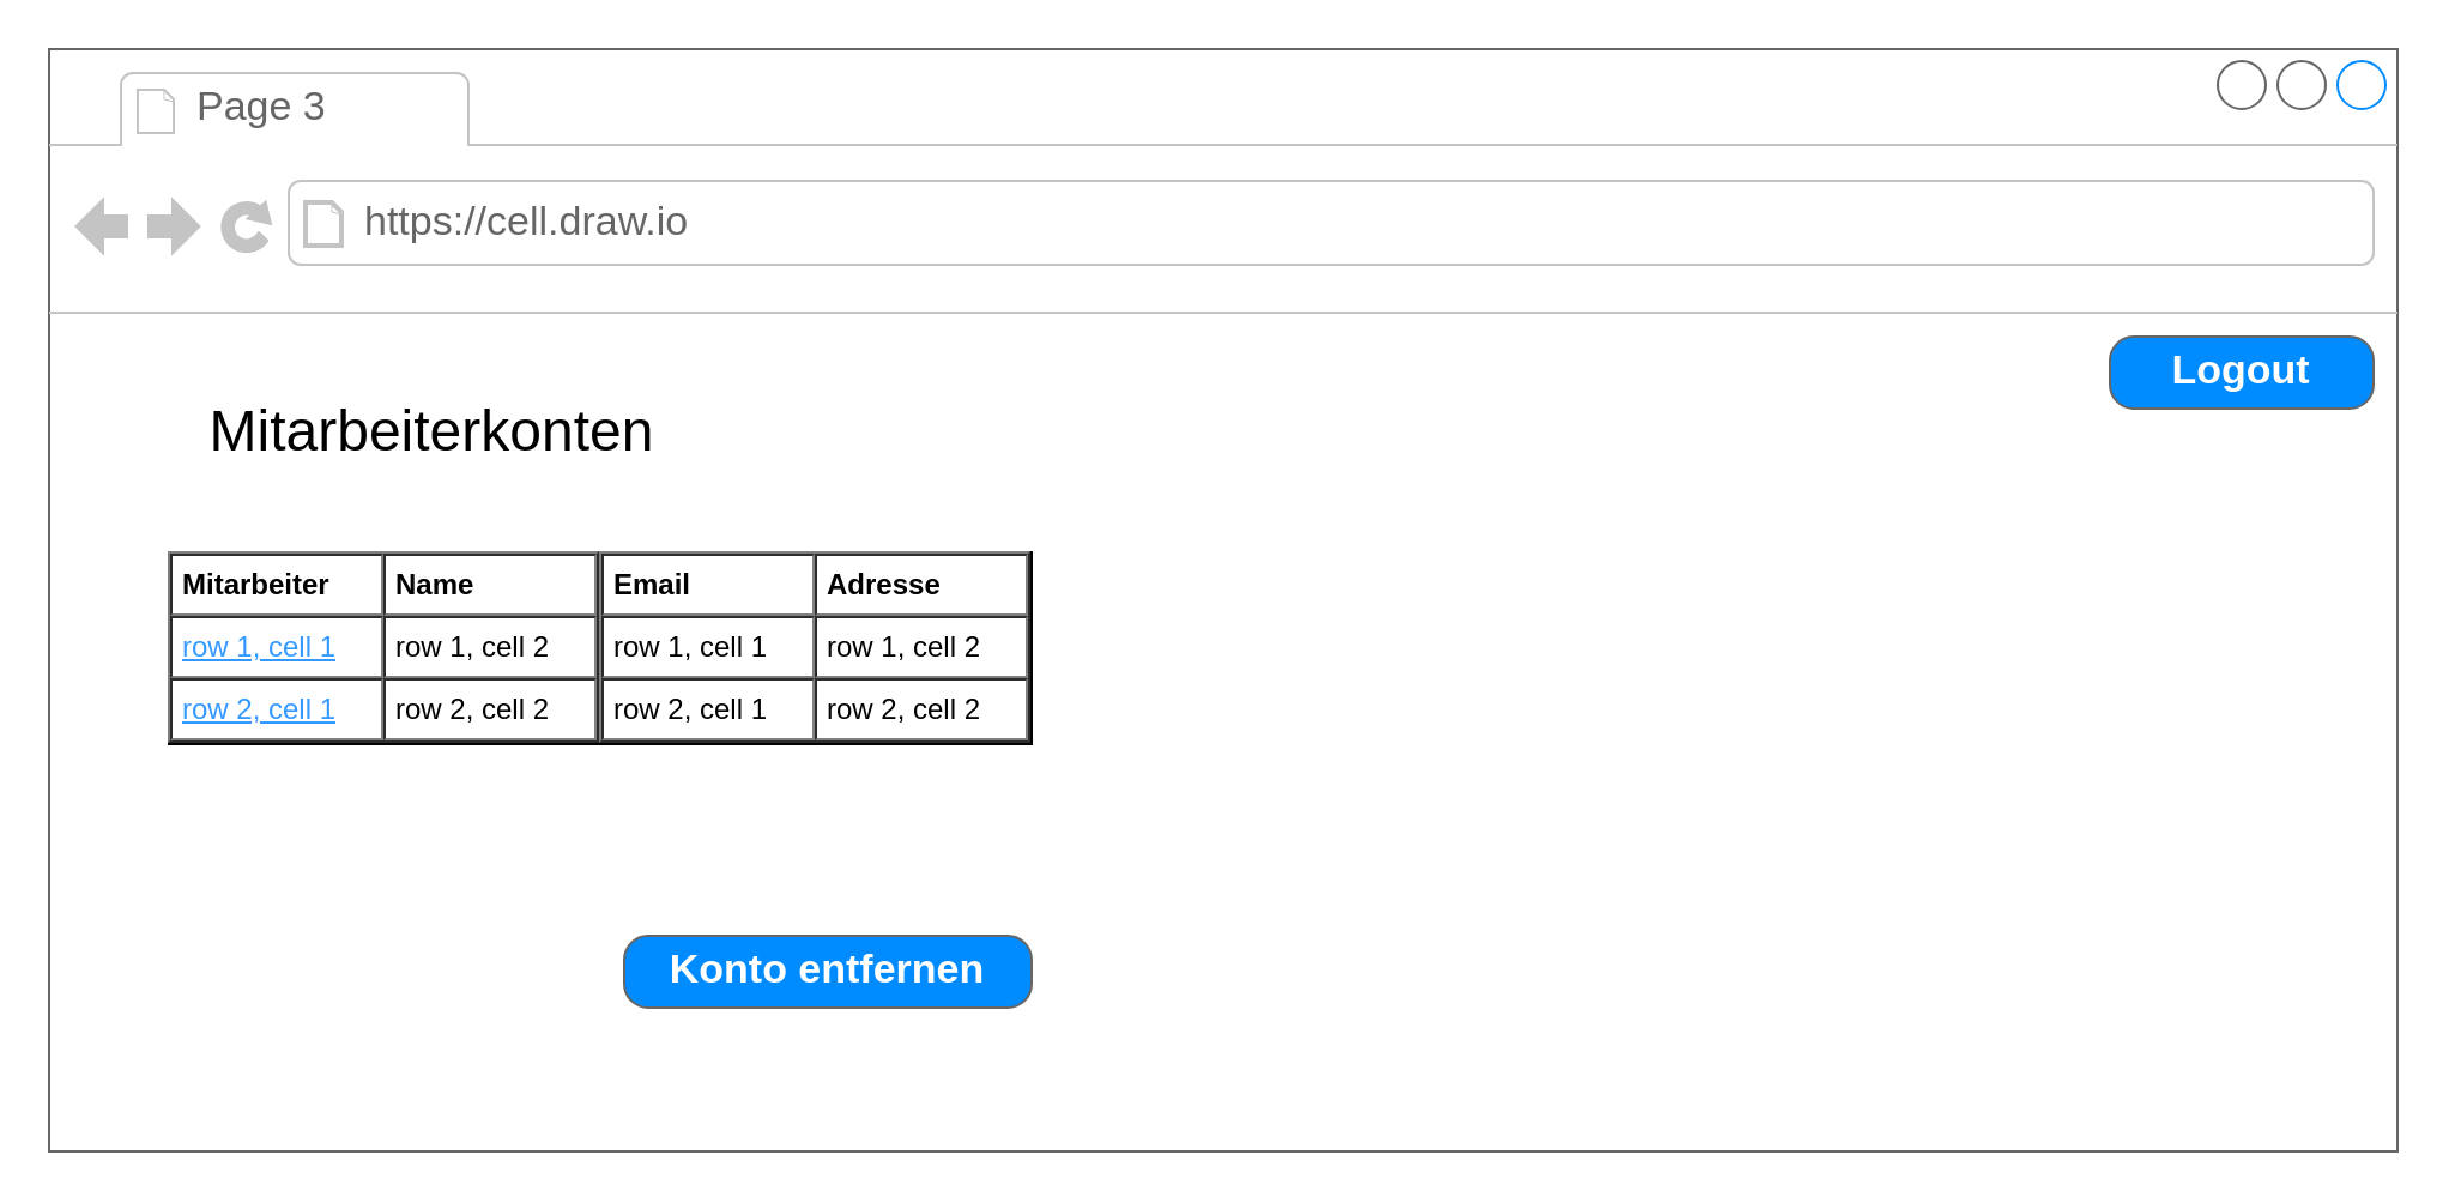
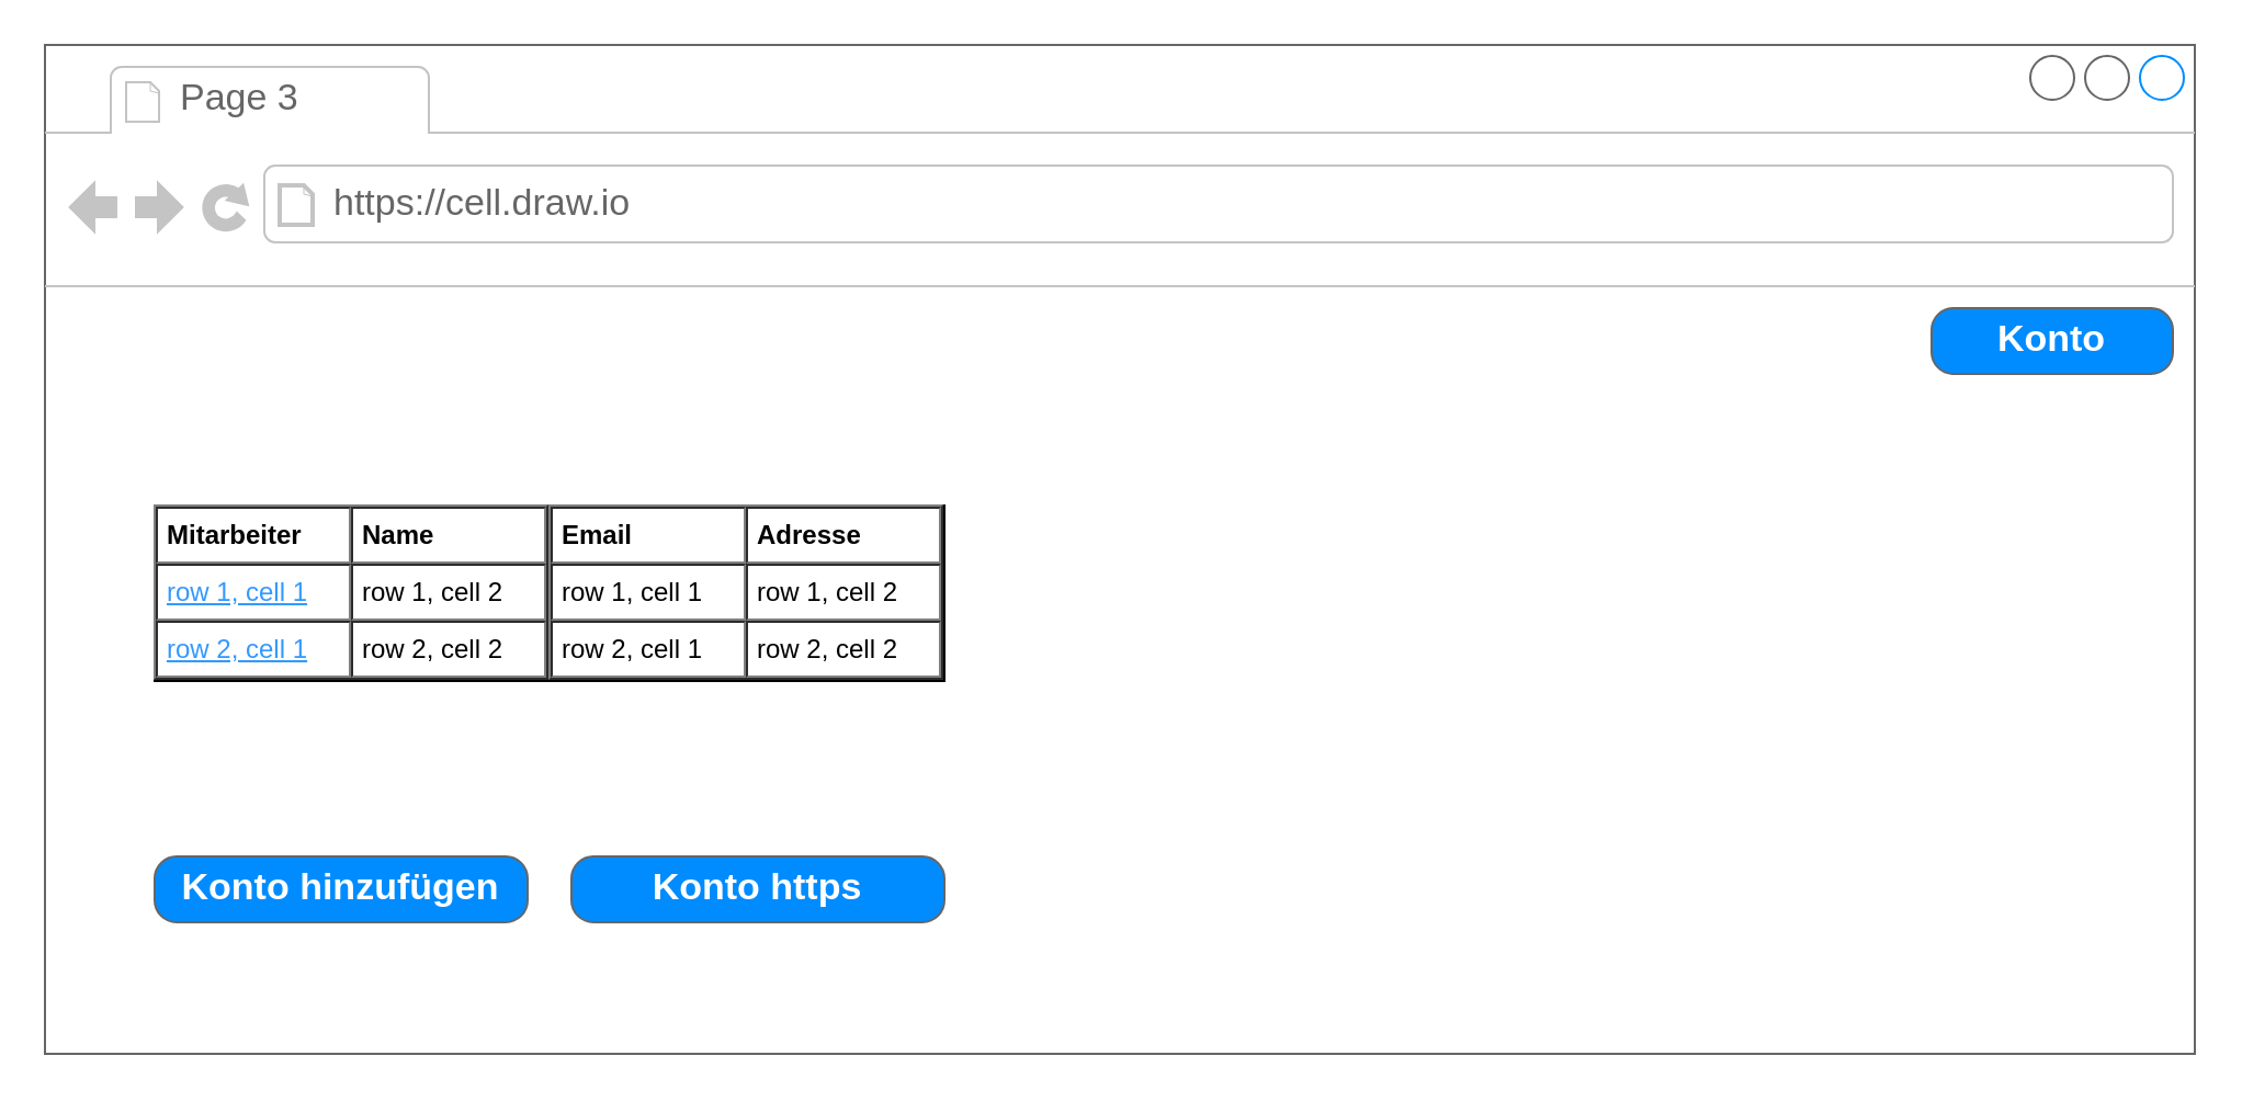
- <mxCell id="5" value="Logout" style="strokeWidth=1;shadow=0;dashed=0;align=center;html=1;shape=mxgraph.mockup.buttons.button;strokeColor=#666666;fontColor=#ffffff;mainText=;buttonStyle=round;fontSize=17;fontStyle=1;fillColor=#008cff;whiteSpace=wrap;" vertex="1" parent="2"><mxGeometry x="860" y="120" width="110" height="30" as="geometry" /></mxCell>
+ <mxCell id="5" value="Konto" style="strokeWidth=1;shadow=0;dashed=0;align=center;html=1;shape=mxgraph.mockup.buttons.button;strokeColor=#666666;fontColor=#ffffff;mainText=;buttonStyle=round;fontSize=17;fontStyle=1;fillColor=#008cff;whiteSpace=wrap;" vertex="1" parent="2"><mxGeometry x="860" y="120" width="110" height="30" as="geometry" /></mxCell>
- <mxCell id="9" value="&lt;font style=&quot;font-size: 24px&quot;&gt;Mitarbeiterkonten&lt;/font&gt;" style="text;html=1;strokeColor=none;fillColor=none;align=center;verticalAlign=middle;whiteSpace=wrap;rounded=0;" vertex="1" parent="1"><mxGeometry x="90" y="170" width="180" height="20" as="geometry" /></mxCell>
+ <mxCell id="8" value="Konto hinzufügen" style="strokeWidth=1;shadow=0;dashed=0;align=center;html=1;shape=mxgraph.mockup.buttons.button;strokeColor=#666666;fontColor=#ffffff;mainText=;buttonStyle=round;fontSize=17;fontStyle=1;fillColor=#008cff;whiteSpace=wrap;" vertex="1" parent="2"><mxGeometry x="50" y="370" width="170" height="30" as="geometry" /></mxCell>
- <mxCell id="10" value="Konto entfernen" style="strokeWidth=1;shadow=0;dashed=0;align=center;html=1;shape=mxgraph.mockup.buttons.button;strokeColor=#666666;fontColor=#ffffff;mainText=;buttonStyle=round;fontSize=17;fontStyle=1;fillColor=#008cff;whiteSpace=wrap;" vertex="1" parent="1"><mxGeometry x="260" y="390" width="170" height="30" as="geometry" /></mxCell>
+ <mxCell id="10" value="Konto https" style="strokeWidth=1;shadow=0;dashed=0;align=center;html=1;shape=mxgraph.mockup.buttons.button;strokeColor=#666666;fontColor=#ffffff;mainText=;buttonStyle=round;fontSize=17;fontStyle=1;fillColor=#008cff;whiteSpace=wrap;" vertex="1" parent="1"><mxGeometry x="260" y="390" width="170" height="30" as="geometry" /></mxCell>
